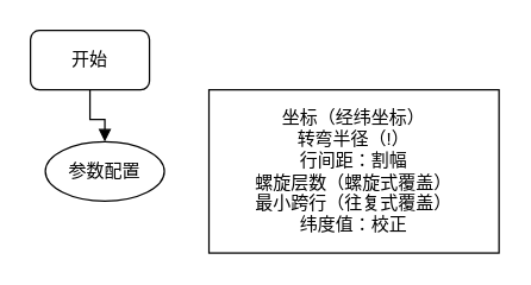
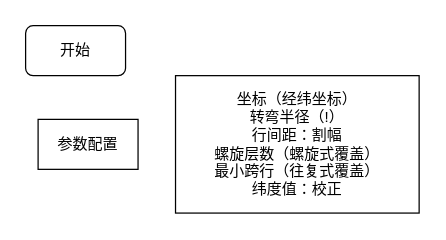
- <mxCell id="2" style="edgeStyle=orthogonalEdgeStyle;rounded=0;orthogonalLoop=1;jettySize=auto;html=1;endArrow=block;endFill=1;" edge="1" parent="1" source="3" target="4"><mxGeometry relative="1" as="geometry" /></mxCell>
- <mxCell id="4" value="参数配置" style="ellipse;whiteSpace=wrap;html=1;" vertex="1" parent="1"><mxGeometry x="30" y="95" width="80" height="40" as="geometry" /></mxCell>
+ <mxCell id="4" value="参数配置" style="rounded=0;whiteSpace=wrap;html=1;" vertex="1" parent="1"><mxGeometry x="30" y="95" width="80" height="40" as="geometry" /></mxCell>
